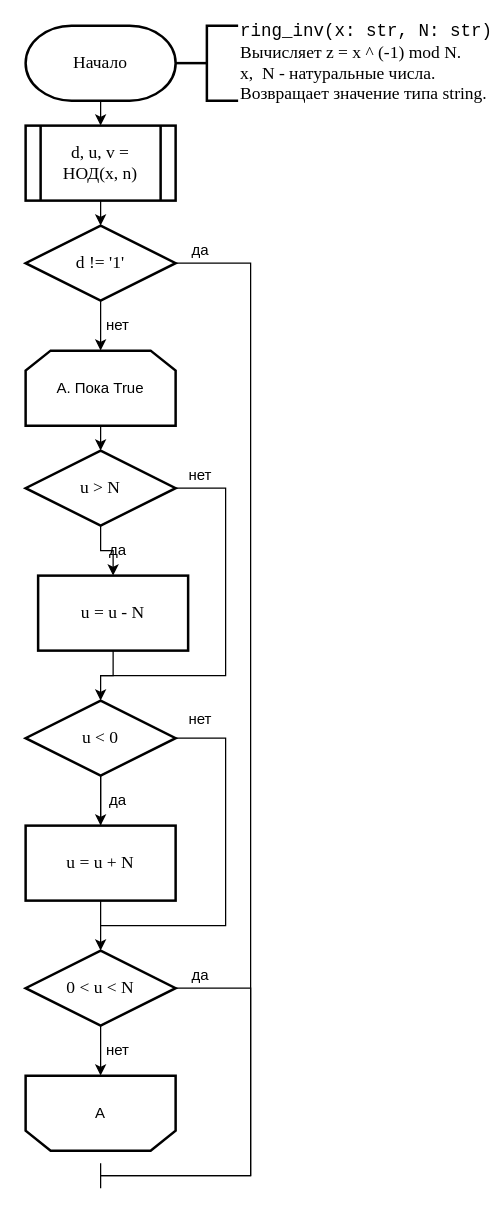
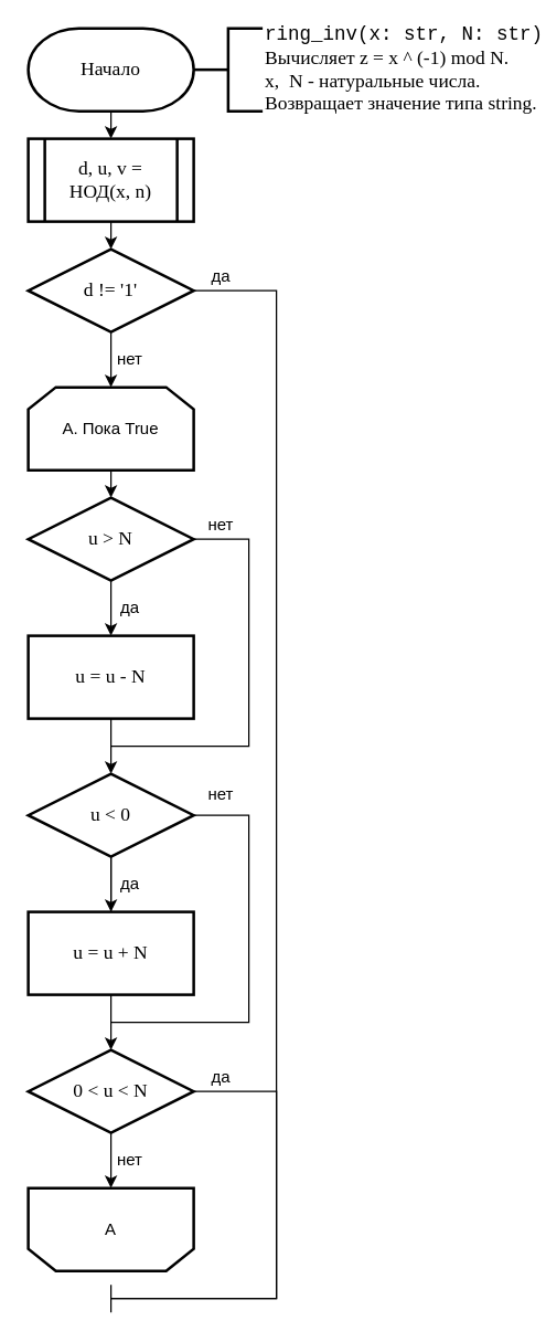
- <mxCell id="18" value="u = u - N" style="rounded=0;whiteSpace=wrap;html=1;absoluteArcSize=1;arcSize=14;strokeWidth=2;fontFamily=Times New Roman;fontSize=14;" vertex="1" parent="1"><mxGeometry x="30" y="460" width="120" height="60" as="geometry" /></mxCell>
+ <mxCell id="18" value="u = u - N" style="rounded=0;whiteSpace=wrap;html=1;absoluteArcSize=1;arcSize=14;strokeWidth=2;fontFamily=Times New Roman;fontSize=14;" vertex="1" parent="1"><mxGeometry x="20" y="460" width="120" height="60" as="geometry" /></mxCell>
